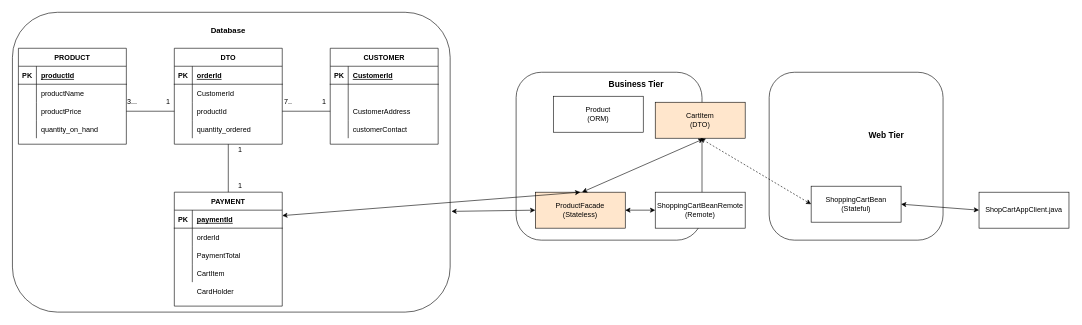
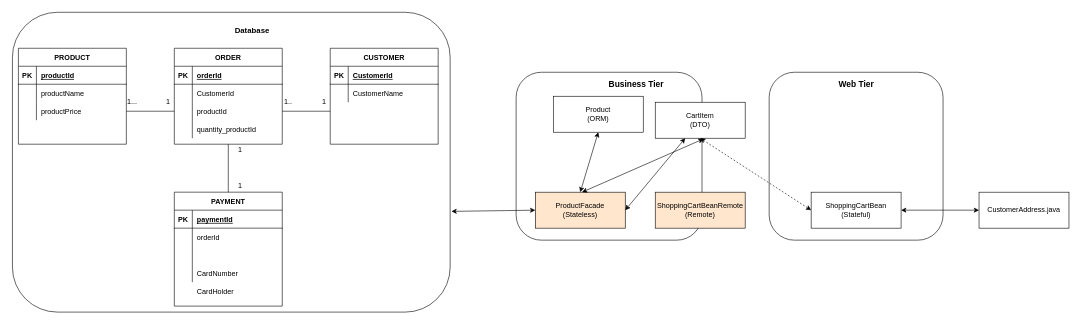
- <mxCell id="77" value="&lt;b&gt;&lt;font style=&quot;font-size: 13px&quot;&gt;Database&lt;/font&gt;&lt;/b&gt;" style="text;html=1;strokeColor=none;fillColor=none;align=center;verticalAlign=middle;whiteSpace=wrap;rounded=0;" parent="1" vertex="1"><mxGeometry x="360" y="40" width="40" height="20" as="geometry" /></mxCell>
+ <mxCell id="77" value="&lt;b&gt;&lt;font style=&quot;font-size: 13px&quot;&gt;Database&lt;/font&gt;&lt;/b&gt;" style="text;html=1;strokeColor=none;fillColor=none;align=center;verticalAlign=middle;whiteSpace=wrap;rounded=0;" parent="1" vertex="1"><mxGeometry x="400" y="40" width="40" height="20" as="geometry" /></mxCell>
- <mxCell id="29" value="DTO" style="shape=table;startSize=30;container=1;collapsible=1;childLayout=tableLayout;fixedRows=1;rowLines=0;fontStyle=1;align=center;resizeLast=1;" parent="1" vertex="1"><mxGeometry x="290" y="80" width="180" height="160" as="geometry" /></mxCell>
+ <mxCell id="29" value="ORDER" style="shape=table;startSize=30;container=1;collapsible=1;childLayout=tableLayout;fixedRows=1;rowLines=0;fontStyle=1;align=center;resizeLast=1;" parent="1" vertex="1"><mxGeometry x="290" y="80" width="180" height="160" as="geometry" /></mxCell>
+ <mxCell id="68" value="CustomerName" style="shape=partialRectangle;connectable=0;fillColor=none;top=0;left=0;bottom=0;right=0;align=left;spacingLeft=6;overflow=hidden;" parent="66" vertex="1"><mxGeometry x="30" width="150" height="30" as="geometry" /></mxCell>
- <mxCell id="45" value="3..." style="text;html=1;strokeColor=none;fillColor=none;align=center;verticalAlign=middle;whiteSpace=wrap;rounded=0;" parent="1" vertex="1"><mxGeometry x="200" y="160" width="40" height="20" as="geometry" /></mxCell>
+ <mxCell id="45" value="1..." style="text;html=1;strokeColor=none;fillColor=none;align=center;verticalAlign=middle;whiteSpace=wrap;rounded=0;" parent="1" vertex="1"><mxGeometry x="200" y="160" width="40" height="20" as="geometry" /></mxCell>
- <mxCell id="61" value="7.." style="text;html=1;strokeColor=none;fillColor=none;align=center;verticalAlign=middle;whiteSpace=wrap;rounded=0;" parent="1" vertex="1"><mxGeometry x="460" y="160" width="40" height="20" as="geometry" /></mxCell>
+ <mxCell id="61" value="1.." style="text;html=1;strokeColor=none;fillColor=none;align=center;verticalAlign=middle;whiteSpace=wrap;rounded=0;" parent="1" vertex="1"><mxGeometry x="460" y="160" width="40" height="20" as="geometry" /></mxCell>
- <mxCell id="71" value="CustomerAddress" style="shape=partialRectangle;connectable=0;fillColor=none;top=0;left=0;bottom=0;right=0;align=left;spacingLeft=6;overflow=hidden;" parent="69" vertex="1"><mxGeometry x="30" width="150" height="30" as="geometry" /></mxCell>
- <mxCell id="8" value="&lt;div&gt;CartItem&lt;/div&gt;&lt;div&gt;(DTO)&lt;br&gt;&lt;/div&gt;" style="rounded=0;whiteSpace=wrap;html=1;fillColor=#ffe6cc;" parent="1" vertex="1"><mxGeometry x="1092" y="170" width="150" height="60" as="geometry" /></mxCell>
+ <mxCell id="8" value="&lt;div&gt;CartItem&lt;/div&gt;&lt;div&gt;(DTO)&lt;br&gt;&lt;/div&gt;" style="rounded=0;whiteSpace=wrap;html=1;" parent="1" vertex="1"><mxGeometry x="1092" y="170" width="150" height="60" as="geometry" /></mxCell>
- <mxCell id="58" value="quantity_on_hand" style="shape=partialRectangle;connectable=0;fillColor=none;top=0;left=0;bottom=0;right=0;align=left;spacingLeft=6;overflow=hidden;" parent="56" vertex="1"><mxGeometry x="30" width="150" height="30" as="geometry" /></mxCell>
- <mxCell id="74" value="customerContact" style="shape=partialRectangle;connectable=0;fillColor=none;top=0;left=0;bottom=0;right=0;align=left;spacingLeft=6;overflow=hidden;" parent="72" vertex="1"><mxGeometry x="30" width="150" height="30" as="geometry" /></mxCell>
- <mxCell id="41" value="quantity_ordered" style="shape=partialRectangle;connectable=0;fillColor=none;top=0;left=0;bottom=0;right=0;align=left;spacingLeft=6;overflow=hidden;" parent="39" vertex="1"><mxGeometry x="30" width="150" height="30" as="geometry" /></mxCell>
+ <mxCell id="41" value="quantity_productId" style="shape=partialRectangle;connectable=0;fillColor=none;top=0;left=0;bottom=0;right=0;align=left;spacingLeft=6;overflow=hidden;" parent="39" vertex="1"><mxGeometry x="30" width="150" height="30" as="geometry" /></mxCell>
- <mxCell id="5" value="&lt;font style=&quot;font-size: 14px&quot;&gt;&lt;b&gt;Web Tier&lt;/b&gt;&lt;/font&gt;" style="text;html=1;strokeColor=none;fillColor=none;align=center;verticalAlign=middle;whiteSpace=wrap;rounded=0;" parent="1" vertex="1"><mxGeometry x="1425.75" y="215" width="102.5" height="20" as="geometry" /></mxCell>
+ <mxCell id="5" value="&lt;font style=&quot;font-size: 14px&quot;&gt;&lt;b&gt;Web Tier&lt;/b&gt;&lt;/font&gt;" style="text;html=1;strokeColor=none;fillColor=none;align=center;verticalAlign=middle;whiteSpace=wrap;rounded=0;" parent="1" vertex="1"><mxGeometry x="1375.75" y="130" width="102.5" height="20" as="geometry" /></mxCell>
- <mxCell id="7" value="&lt;div&gt;ShoppingCartBean&lt;/div&gt;&lt;div&gt;(Stateful)&lt;br&gt;&lt;/div&gt;" style="rounded=0;whiteSpace=wrap;html=1;" parent="1" vertex="1"><mxGeometry x="1352" y="310" width="150" height="60" as="geometry" /></mxCell>
+ <mxCell id="7" value="&lt;div&gt;ShoppingCartBean&lt;/div&gt;&lt;div&gt;(Stateful)&lt;br&gt;&lt;/div&gt;" style="rounded=0;whiteSpace=wrap;html=1;" parent="1" vertex="1"><mxGeometry x="1352" y="320" width="150" height="60" as="geometry" /></mxCell>
- <mxCell id="79" value="" style="endArrow=classic;startArrow=classic;html=1;exitX=0.5;exitY=0;exitDx=0;exitDy=0;" parent="1" source="9" target="19" edge="1"><mxGeometry width="50" height="50" relative="1" as="geometry"><mxPoint x="930" y="490" as="sourcePoint" /><mxPoint x="980" y="440" as="targetPoint" /></mxGeometry></mxCell>
+ <mxCell id="79" value="" style="endArrow=classic;startArrow=classic;html=1;entryX=0.5;entryY=1;entryDx=0;entryDy=0;exitX=0.5;exitY=0;exitDx=0;exitDy=0;" parent="1" source="9" target="11" edge="1"><mxGeometry width="50" height="50" relative="1" as="geometry"><mxPoint x="930" y="490" as="sourcePoint" /><mxPoint x="980" y="440" as="targetPoint" /></mxGeometry></mxCell>
- <mxCell id="81" value="" style="endArrow=classic;startArrow=classic;html=1;entryX=0;entryY=0.5;entryDx=0;entryDy=0;exitX=1;exitY=0.5;exitDx=0;exitDy=0;" parent="1" source="9" target="10" edge="1"><mxGeometry width="50" height="50" relative="1" as="geometry"><mxPoint x="1070" y="490" as="sourcePoint" /><mxPoint x="1120" y="440" as="targetPoint" /></mxGeometry></mxCell>
+ <mxCell id="81" value="" style="endArrow=classic;startArrow=classic;html=1;exitX=1;exitY=0.5;exitDx=0;exitDy=0;" parent="1" source="9" target="8" edge="1"><mxGeometry width="50" height="50" relative="1" as="geometry"><mxPoint x="1070" y="490" as="sourcePoint" /><mxPoint x="1120" y="440" as="targetPoint" /></mxGeometry></mxCell>
- <mxCell id="10" value="&lt;div&gt;ShoppingCartBeanRemote&lt;/div&gt;&lt;div&gt;(Remote)&lt;br&gt;&lt;/div&gt;" style="rounded=0;whiteSpace=wrap;html=1;" parent="1" vertex="1"><mxGeometry x="1092" y="320" width="150" height="60" as="geometry" /></mxCell>
+ <mxCell id="10" value="&lt;div&gt;ShoppingCartBeanRemote&lt;/div&gt;&lt;div&gt;(Remote)&lt;br&gt;&lt;/div&gt;" style="rounded=0;whiteSpace=wrap;html=1;fillColor=#ffe6cc;" parent="1" vertex="1"><mxGeometry x="1092" y="320" width="150" height="60" as="geometry" /></mxCell>
- <mxCell id="6" value="ShopCartAppClient.java" style="rounded=0;whiteSpace=wrap;html=1;" parent="1" vertex="1"><mxGeometry x="1632" y="320" width="150" height="60" as="geometry" /></mxCell>
+ <mxCell id="6" value="CustomerAddress.java" style="rounded=0;whiteSpace=wrap;html=1;" parent="1" vertex="1"><mxGeometry x="1632" y="320" width="150" height="60" as="geometry" /></mxCell>
- <mxCell id="25" value="PaymentTotal" style="shape=partialRectangle;connectable=0;fillColor=none;top=0;left=0;bottom=0;right=0;align=left;spacingLeft=6;overflow=hidden;" parent="23" vertex="1"><mxGeometry x="30" width="150" height="30" as="geometry" /></mxCell>
- <mxCell id="28" value="CartItem" style="shape=partialRectangle;connectable=0;fillColor=none;top=0;left=0;bottom=0;right=0;align=left;spacingLeft=6;overflow=hidden;" parent="26" vertex="1"><mxGeometry x="30" width="150" height="30" as="geometry" /></mxCell>
+ <mxCell id="28" value="CardNumber" style="shape=partialRectangle;connectable=0;fillColor=none;top=0;left=0;bottom=0;right=0;align=left;spacingLeft=6;overflow=hidden;" parent="26" vertex="1"><mxGeometry x="30" width="150" height="30" as="geometry" /></mxCell>
